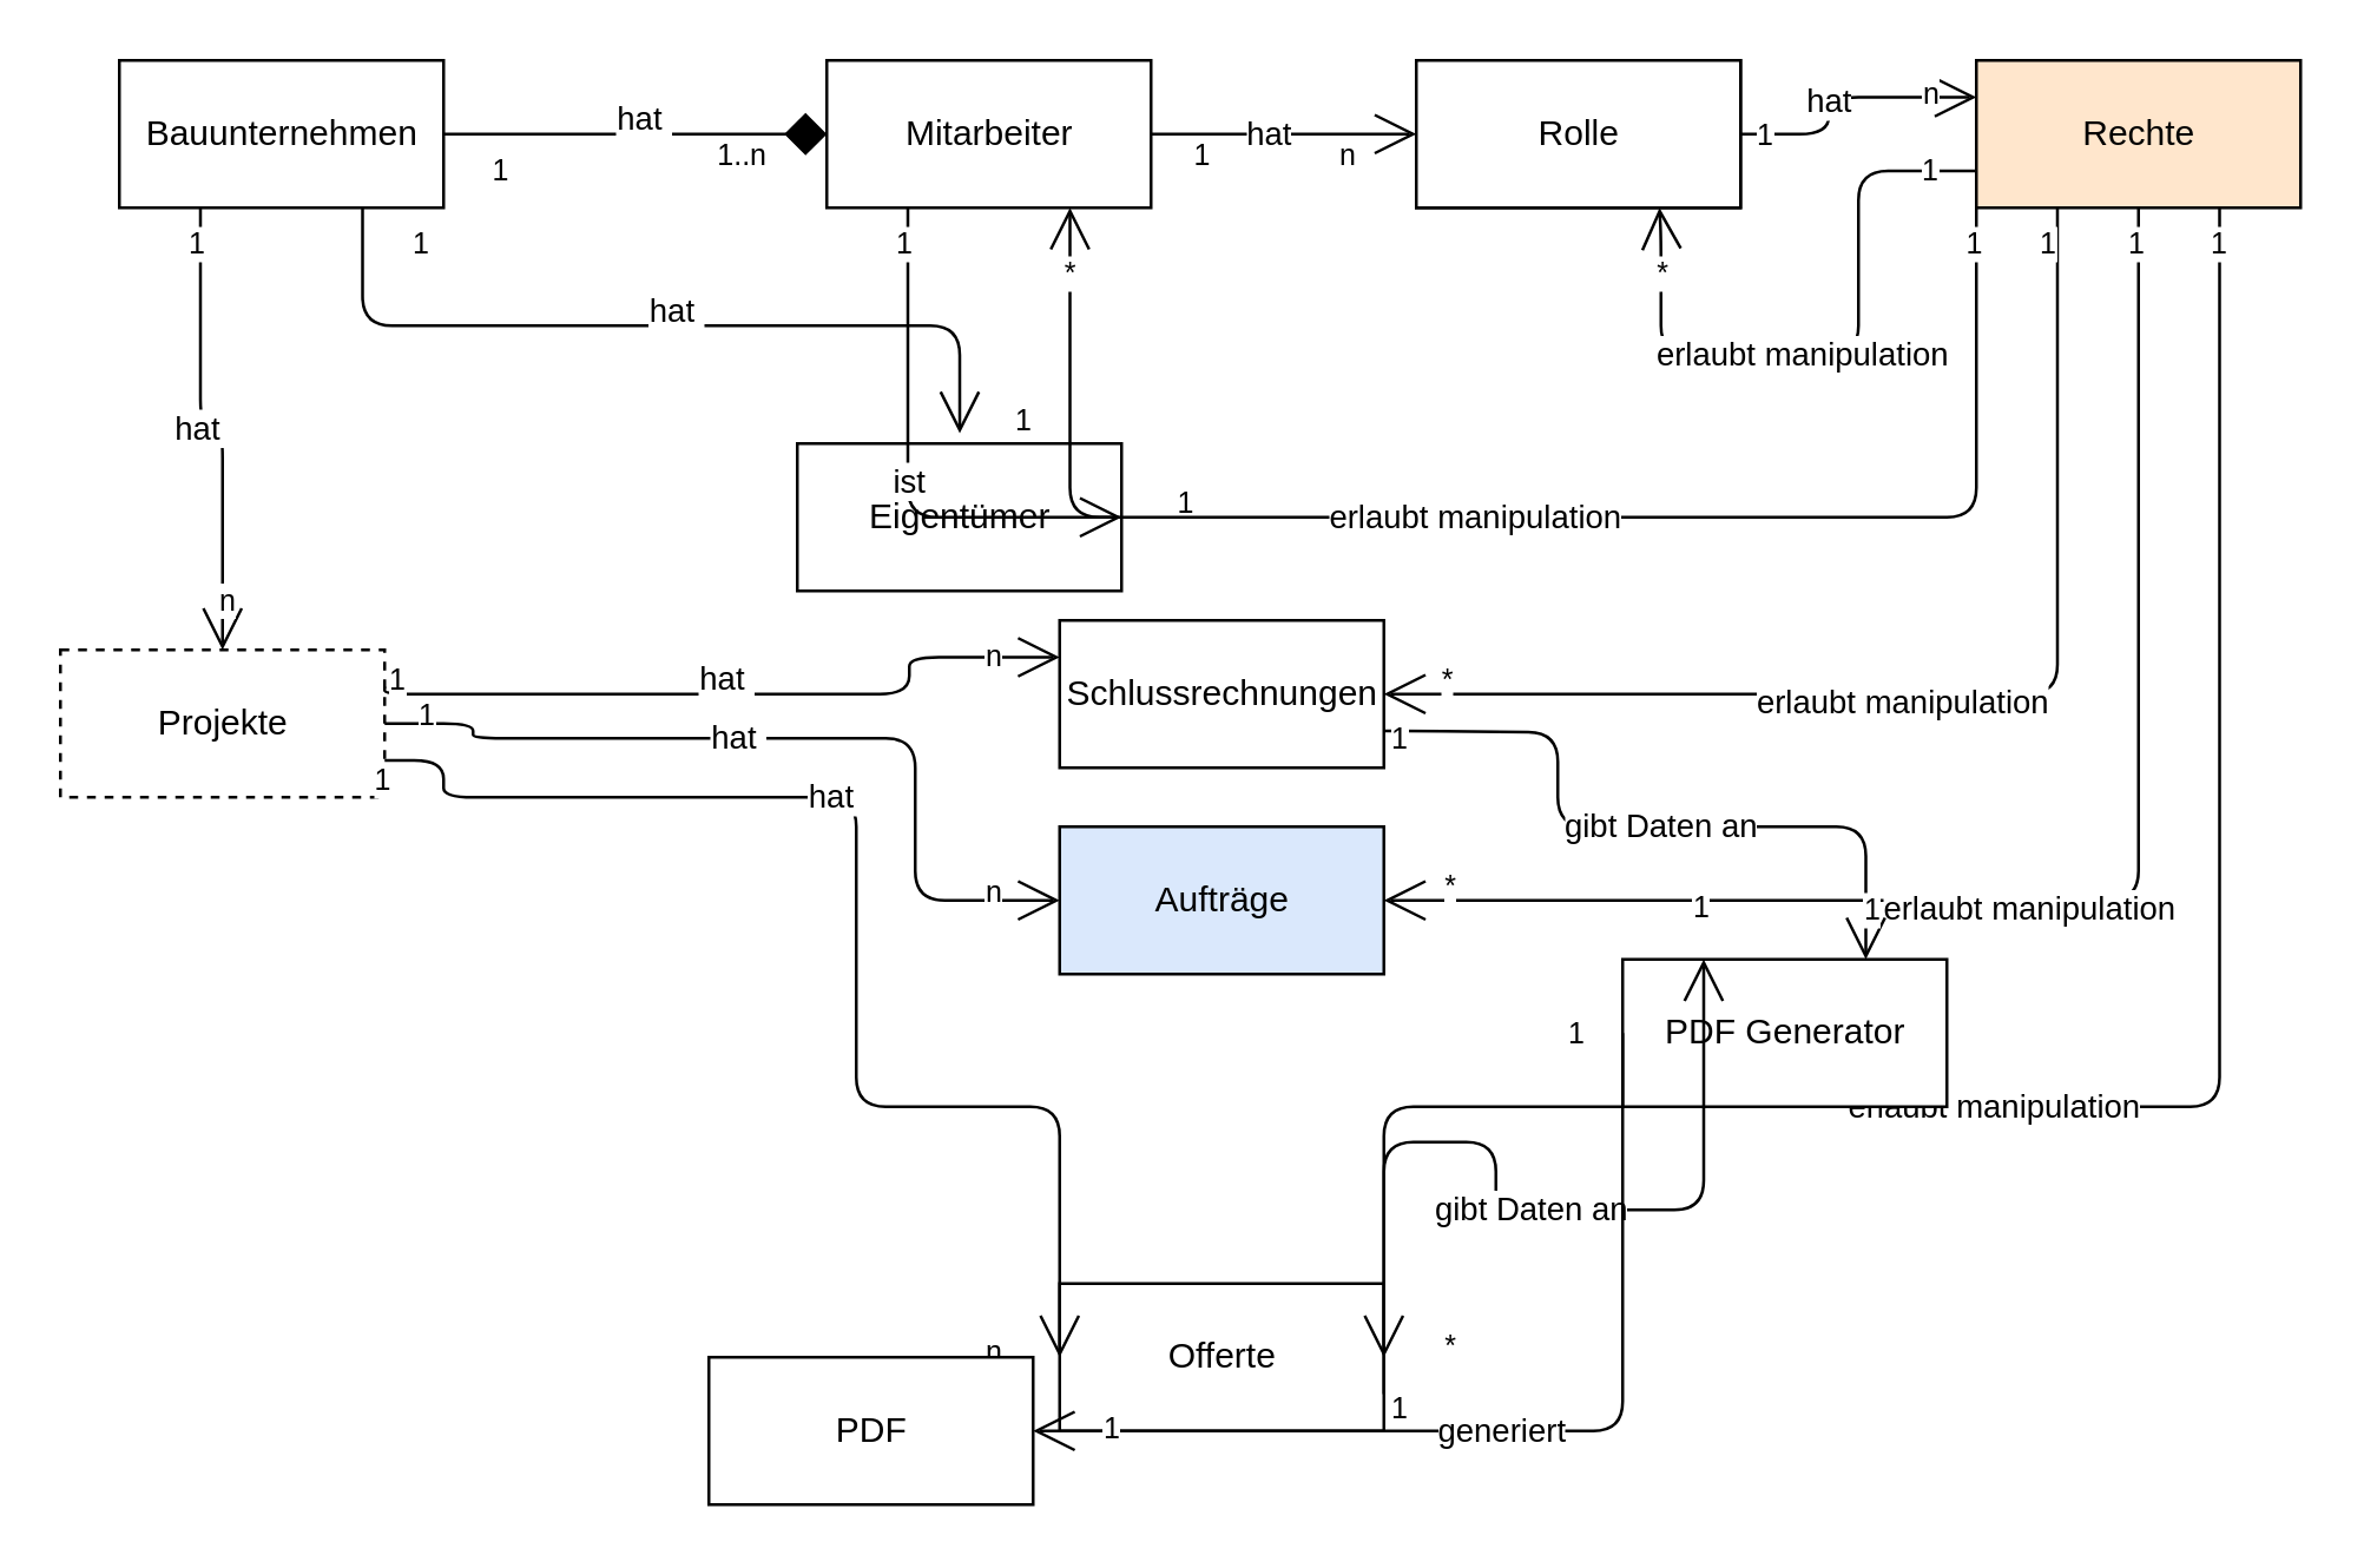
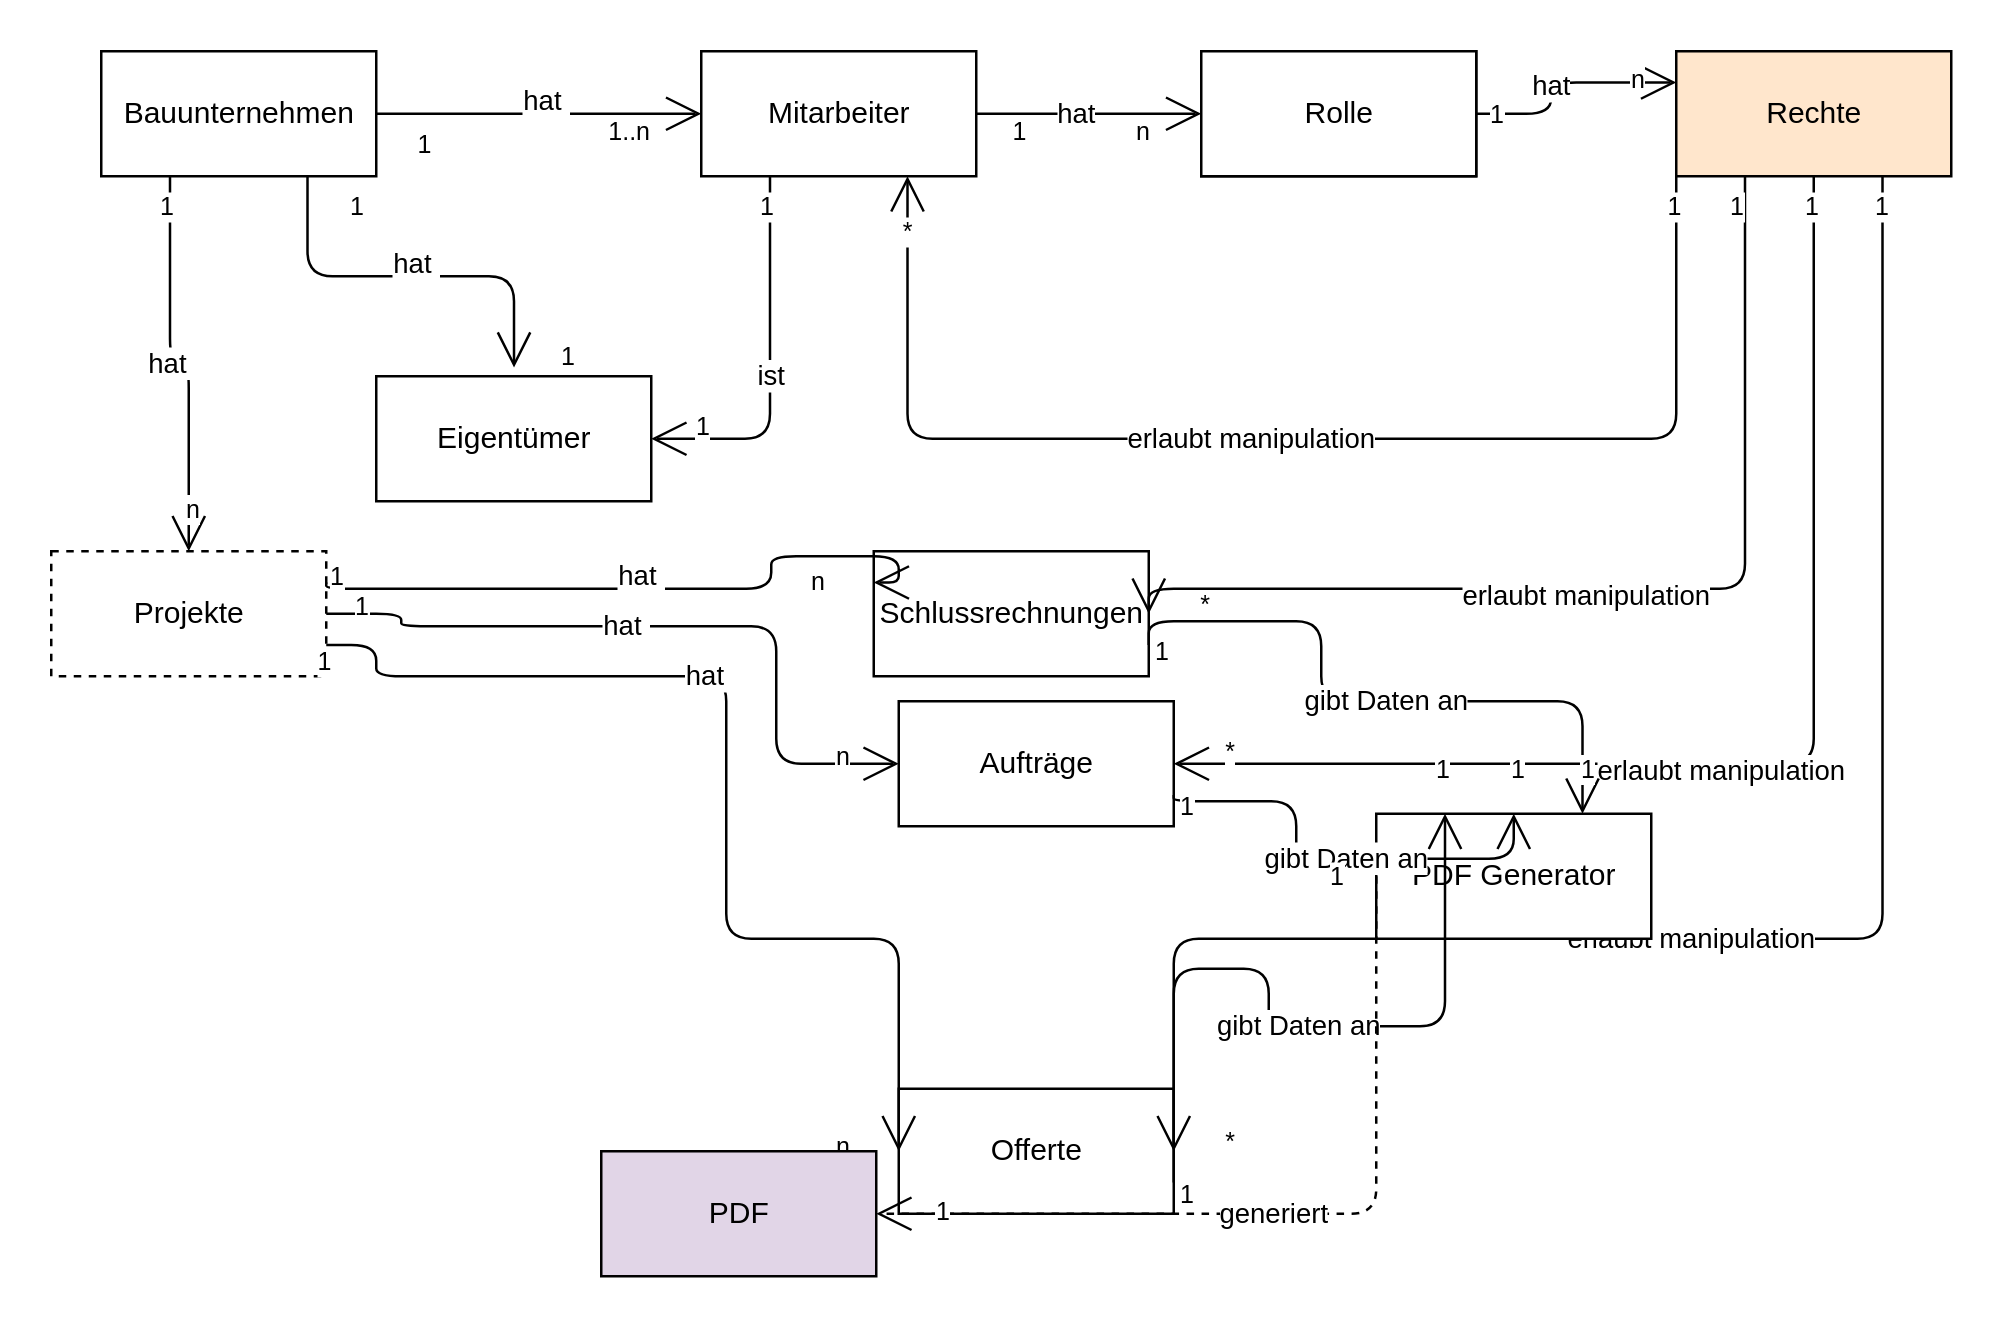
- <mxCell id="8" value="hat&amp;nbsp;" style="endArrow=diamond;html=1;endSize=12;startArrow=none;startSize=14;startFill=0;edgeStyle=orthogonalEdgeStyle;exitX=1;exitY=0.5;exitDx=0;exitDy=0;entryX=0;entryY=0.5;entryDx=0;entryDy=0;" edge="1" parent="1" source="2" target="7"><mxGeometry x="0.046" y="5" relative="1" as="geometry"><mxPoint x="105" y="80" as="sourcePoint" /><mxPoint x="105.11" y="156.55" as="targetPoint" /><mxPoint as="offset" /></mxGeometry></mxCell>
+ <mxCell id="8" value="hat&amp;nbsp;" style="endArrow=open;html=1;endSize=12;startArrow=none;startSize=14;startFill=0;edgeStyle=orthogonalEdgeStyle;exitX=1;exitY=0.5;exitDx=0;exitDy=0;entryX=0;entryY=0.5;entryDx=0;entryDy=0;" edge="1" parent="1" source="2" target="7"><mxGeometry x="0.046" y="5" relative="1" as="geometry"><mxPoint x="105" y="80" as="sourcePoint" /><mxPoint x="105.11" y="156.55" as="targetPoint" /><mxPoint as="offset" /></mxGeometry></mxCell>
- <mxCell id="65" value="erlaubt manipulation" style="endArrow=open;html=1;endSize=12;startArrow=none;startSize=14;startFill=0;edgeStyle=orthogonalEdgeStyle;exitX=0;exitY=0.75;exitDx=0;exitDy=0;entryX=0.75;entryY=1;entryDx=0;entryDy=0;" edge="1" parent="1" source="37" target="38"><mxGeometry x="0.114" relative="1" as="geometry"><mxPoint x="680" y="80" as="sourcePoint" /><mxPoint x="372.5" y="80" as="targetPoint" /><mxPoint as="offset" /><Array as="points"><mxPoint x="630" y="58" /><mxPoint x="630" y="120" /><mxPoint x="563" y="120" /><mxPoint x="563" y="80" /><mxPoint x="563" y="80" /></Array></mxGeometry></mxCell>
- <mxCell id="66" value="1" style="resizable=0;html=1;align=left;verticalAlign=top;labelBackgroundColor=#ffffff;fontSize=10;" connectable="0" vertex="1" parent="65"><mxGeometry x="-1" relative="1" as="geometry"><mxPoint x="-20" y="-12.5" as="offset" /></mxGeometry></mxCell>
- <mxCell id="67" value="*" style="resizable=0;html=1;align=right;verticalAlign=top;labelBackgroundColor=#ffffff;fontSize=10;" connectable="0" vertex="1" parent="65"><mxGeometry x="1" relative="1" as="geometry"><mxPoint x="3.5" y="10" as="offset" /></mxGeometry></mxCell>
- <mxCell id="3" value="Eigentümer" style="html=1;" vertex="1" parent="1"><mxGeometry x="270" y="150" width="110" height="50" as="geometry" /></mxCell>
+ <mxCell id="3" value="Eigentümer" style="html=1;" vertex="1" parent="1"><mxGeometry x="150" y="150" width="110" height="50" as="geometry" /></mxCell>
- <mxCell id="30" value="Schlussrechnungen" style="html=1;" vertex="1" parent="1"><mxGeometry x="359" y="210" width="110" height="50" as="geometry" /></mxCell>
+ <mxCell id="30" value="Schlussrechnungen" style="html=1;" vertex="1" parent="1"><mxGeometry x="349" y="220" width="110" height="50" as="geometry" /></mxCell>
- <mxCell id="26" value="Aufträge" style="html=1;fillColor=#dae8fc;" vertex="1" parent="1"><mxGeometry x="359" y="280" width="110" height="50" as="geometry" /></mxCell>
+ <mxCell id="26" value="Aufträge" style="html=1;" vertex="1" parent="1"><mxGeometry x="359" y="280" width="110" height="50" as="geometry" /></mxCell>
+ <mxCell id="53" value="gibt Daten an" style="endArrow=open;html=1;endSize=12;startArrow=none;startSize=14;startFill=0;edgeStyle=orthogonalEdgeStyle;exitX=1;exitY=0.75;exitDx=0;exitDy=0;entryX=0.5;entryY=0;entryDx=0;entryDy=0;" edge="1" parent="1" source="26" target="49"><mxGeometry x="0.049" relative="1" as="geometry"><mxPoint x="480" y="320.02" as="sourcePoint" /><mxPoint x="601" y="440" as="targetPoint" /><mxPoint as="offset" /><Array as="points"><mxPoint x="469" y="320" /><mxPoint x="518" y="320" /><mxPoint x="518" y="343" /><mxPoint x="605" y="343" /></Array></mxGeometry></mxCell>
+ <mxCell id="54" value="1" style="resizable=0;html=1;align=left;verticalAlign=top;labelBackgroundColor=#ffffff;fontSize=10;" connectable="0" vertex="1" parent="53"><mxGeometry x="-1" relative="1" as="geometry"><mxPoint x="1" y="-7.5" as="offset" /></mxGeometry></mxCell>
+ <mxCell id="55" value="1" style="resizable=0;html=1;align=right;verticalAlign=top;labelBackgroundColor=#ffffff;fontSize=10;" connectable="0" vertex="1" parent="53"><mxGeometry x="1" relative="1" as="geometry"><mxPoint x="5" y="-29.95" as="offset" /></mxGeometry></mxCell>
- <mxCell id="59" value="generiert" style="endArrow=open;html=1;endSize=12;startArrow=none;startSize=14;startFill=0;edgeStyle=orthogonalEdgeStyle;exitX=0;exitY=0.5;exitDx=0;exitDy=0;entryX=1;entryY=0.5;entryDx=0;entryDy=0;" edge="1" parent="1" source="49" target="48"><mxGeometry x="0.049" relative="1" as="geometry"><mxPoint x="530" y="528.01" as="sourcePoint" /><mxPoint x="638.5" y="600.51" as="targetPoint" /><mxPoint as="offset" /><Array as="points"><mxPoint x="550" y="485" /></Array></mxGeometry></mxCell>
+ <mxCell id="59" value="generiert" style="endArrow=open;html=1;endSize=12;startArrow=none;startSize=14;startFill=0;edgeStyle=orthogonalEdgeStyle;exitX=0;exitY=0.5;exitDx=0;exitDy=0;entryX=1;entryY=0.5;entryDx=0;entryDy=0;dashed=1;" edge="1" parent="1" source="49" target="48"><mxGeometry x="0.049" relative="1" as="geometry"><mxPoint x="530" y="528.01" as="sourcePoint" /><mxPoint x="638.5" y="600.51" as="targetPoint" /><mxPoint as="offset" /><Array as="points"><mxPoint x="550" y="485" /></Array></mxGeometry></mxCell>
- <mxCell id="48" value="PDF" style="html=1;" vertex="1" parent="1"><mxGeometry x="240" y="460" width="110" height="50" as="geometry" /></mxCell>
+ <mxCell id="48" value="PDF" style="html=1;fillColor=#e1d5e7;" vertex="1" parent="1"><mxGeometry x="240" y="460" width="110" height="50" as="geometry" /></mxCell>
